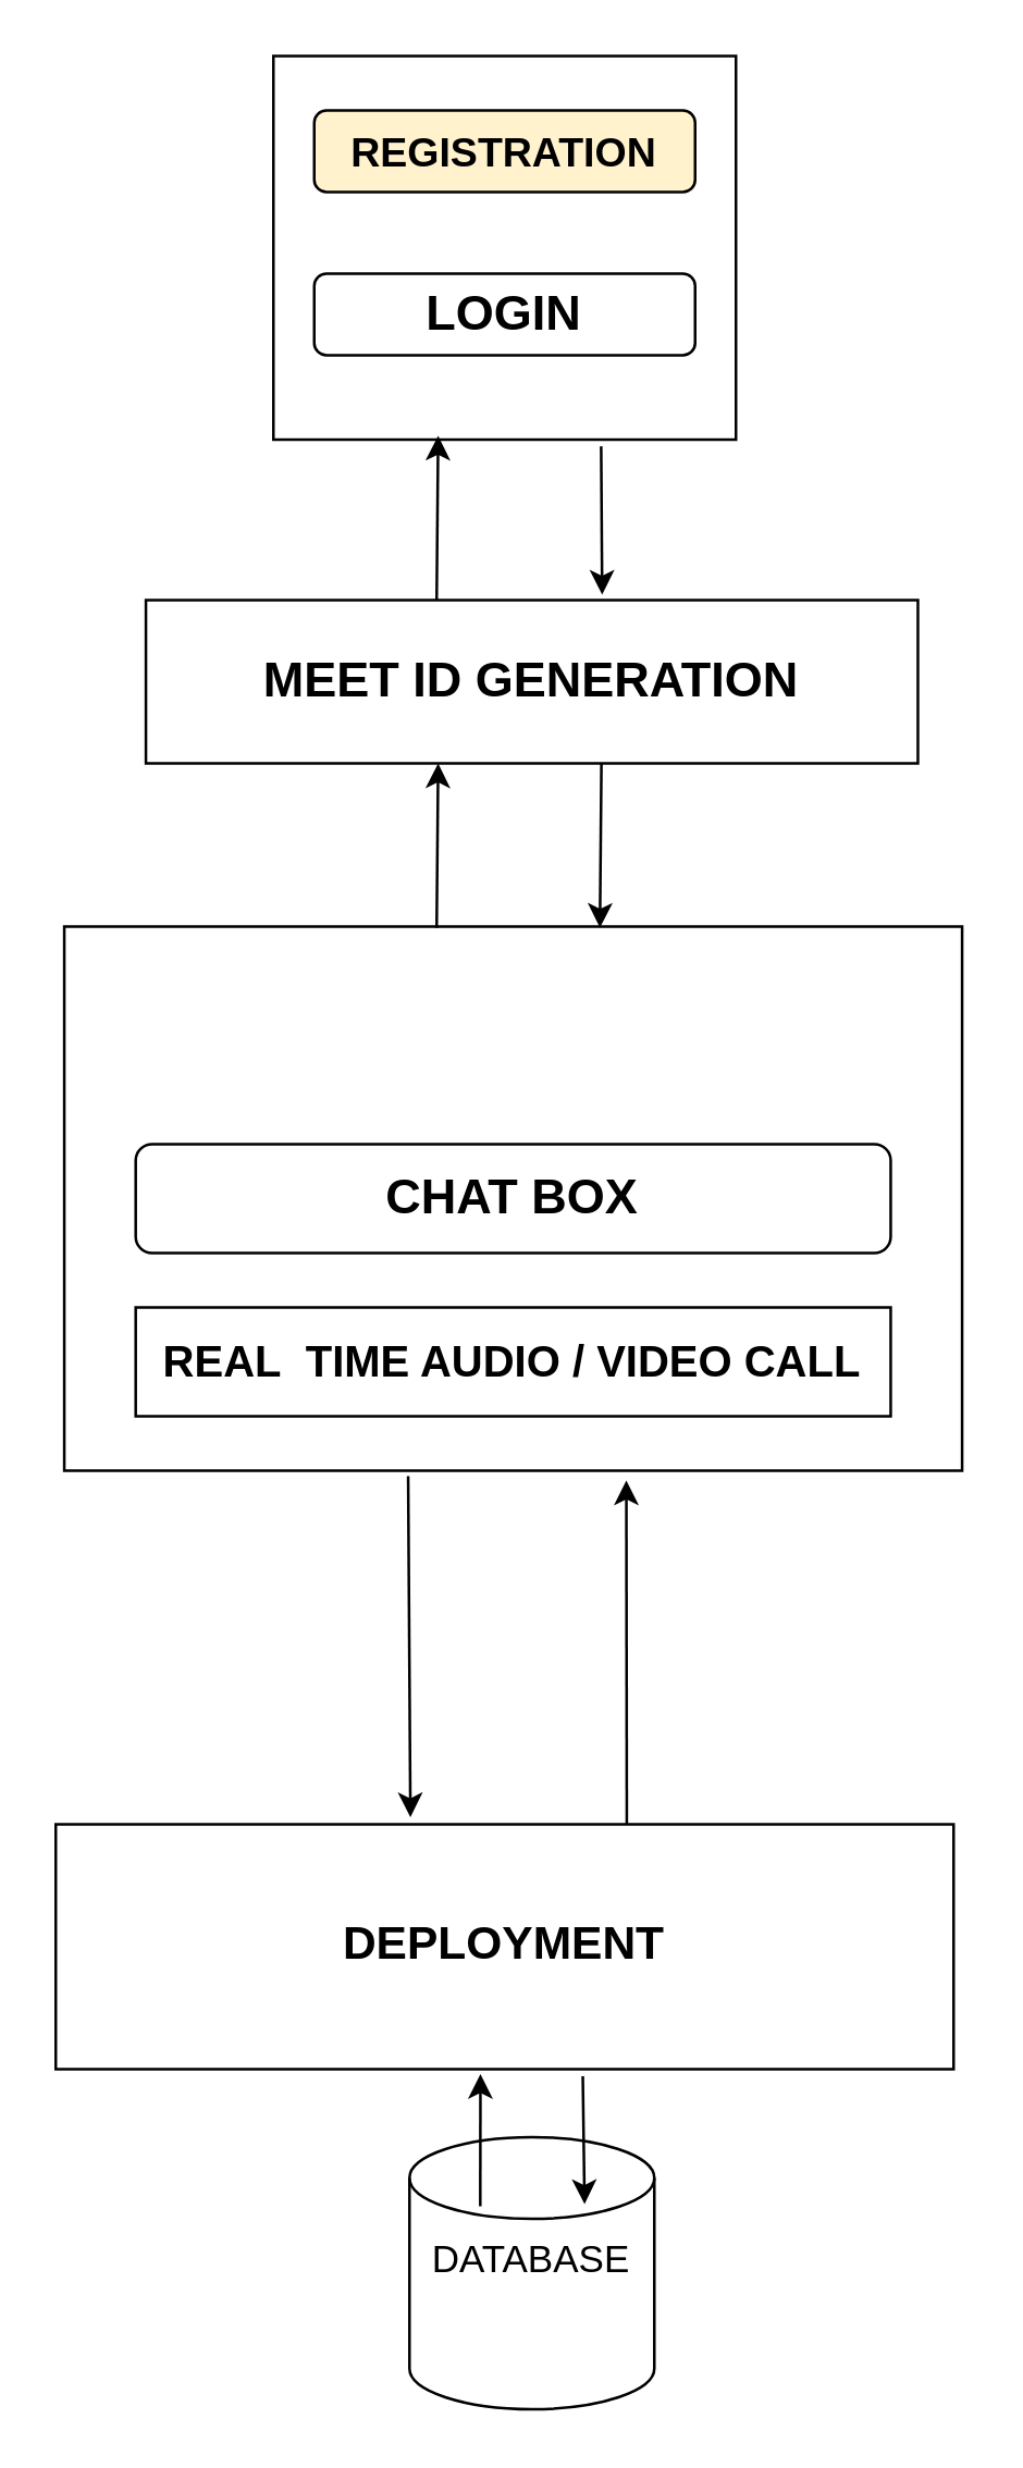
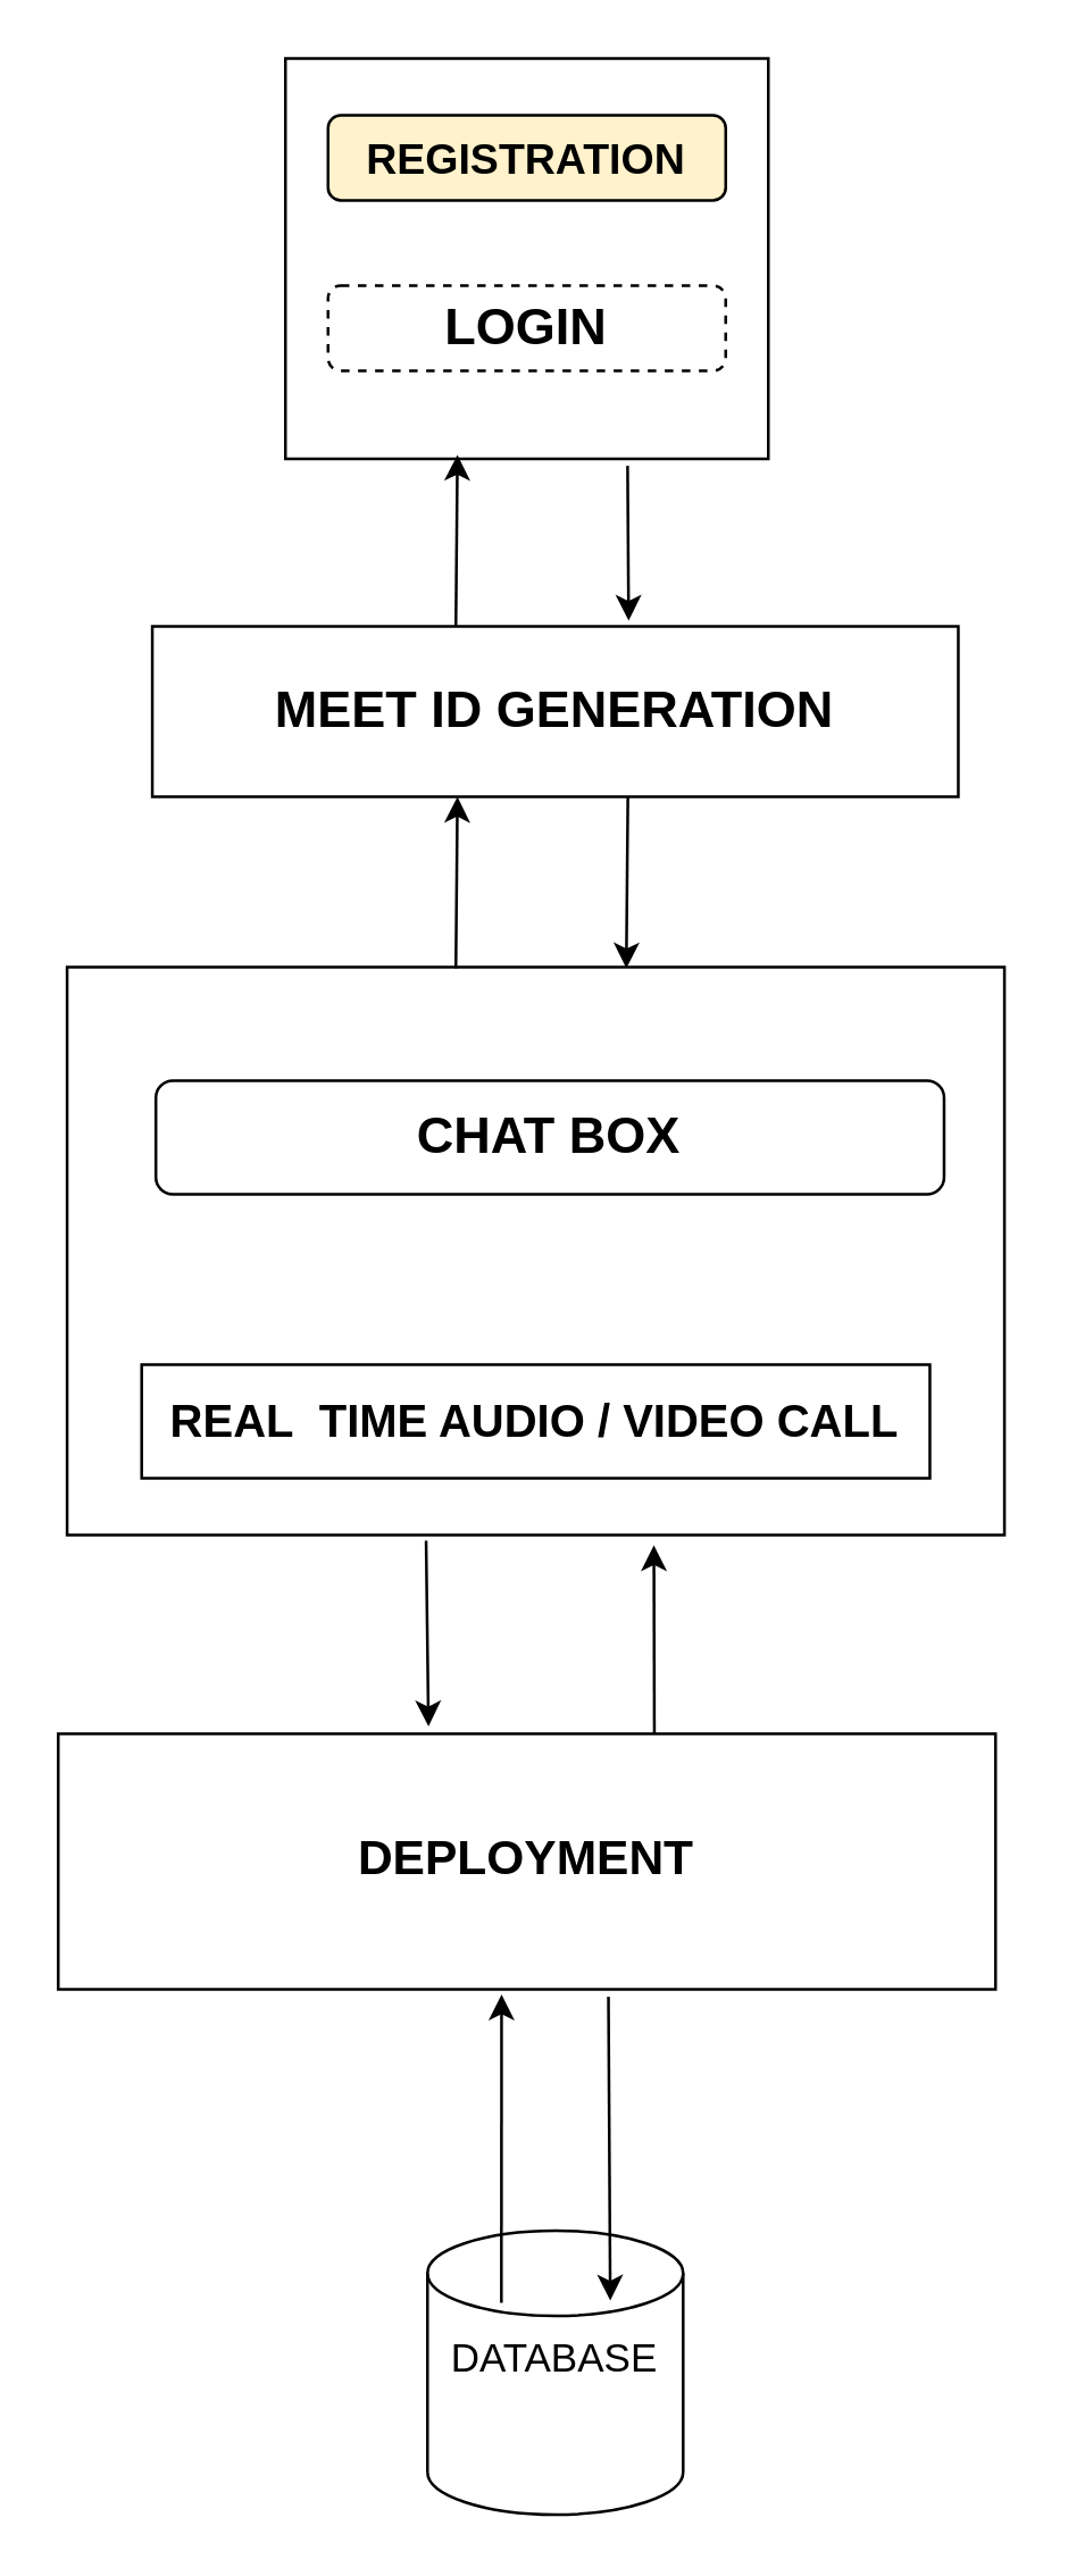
- <mxCell id="9" value="&lt;font size=&quot;1&quot;&gt;&lt;b style=&quot;font-size: 18px&quot;&gt;LOGIN&lt;/b&gt;&lt;/font&gt;" style="rounded=1;whiteSpace=wrap;html=1;" parent="1" vertex="1"><mxGeometry x="115" y="100" width="140" height="30" as="geometry" /></mxCell>
+ <mxCell id="9" value="&lt;font size=&quot;1&quot;&gt;&lt;b style=&quot;font-size: 18px&quot;&gt;LOGIN&lt;/b&gt;&lt;/font&gt;" style="rounded=1;whiteSpace=wrap;html=1;dashed=1;" parent="1" vertex="1"><mxGeometry x="115" y="100" width="140" height="30" as="geometry" /></mxCell>
- <mxCell id="10" value="&lt;b&gt;&lt;font style=&quot;font-size: 18px&quot;&gt;CHAT BOX&lt;/font&gt;&lt;/b&gt;" style="rounded=1;whiteSpace=wrap;html=1;strokeColor=#000000;fillColor=none;fontSize=15;" parent="1" vertex="1"><mxGeometry x="49.38" y="420" width="277.5" height="40" as="geometry" /></mxCell>
+ <mxCell id="10" value="&lt;b&gt;&lt;font style=&quot;font-size: 18px&quot;&gt;CHAT BOX&lt;/font&gt;&lt;/b&gt;" style="rounded=1;whiteSpace=wrap;html=1;strokeColor=#000000;fillColor=none;fontSize=15;" parent="1" vertex="1"><mxGeometry x="54.38" y="380" width="277.5" height="40" as="geometry" /></mxCell>
- <mxCell id="12" value="&lt;font style=&quot;font-size: 17px&quot;&gt;&lt;b&gt;DEPLOYMENT&lt;/b&gt;&lt;/font&gt;" style="rounded=0;whiteSpace=wrap;html=1;" parent="1" vertex="1"><mxGeometry x="20" y="670" width="330" height="90" as="geometry" /></mxCell>
+ <mxCell id="12" value="&lt;font style=&quot;font-size: 17px&quot;&gt;&lt;b&gt;DEPLOYMENT&lt;/b&gt;&lt;/font&gt;" style="rounded=0;whiteSpace=wrap;html=1;" parent="1" vertex="1"><mxGeometry x="20" y="610" width="330" height="90" as="geometry" /></mxCell>
